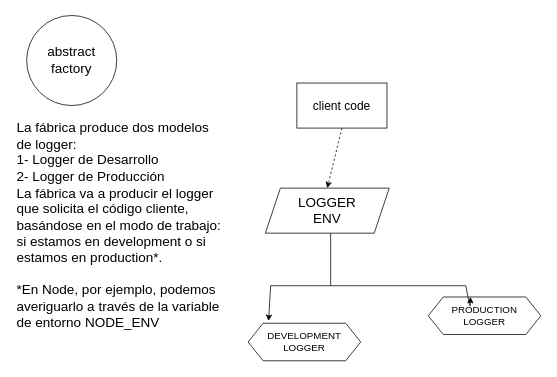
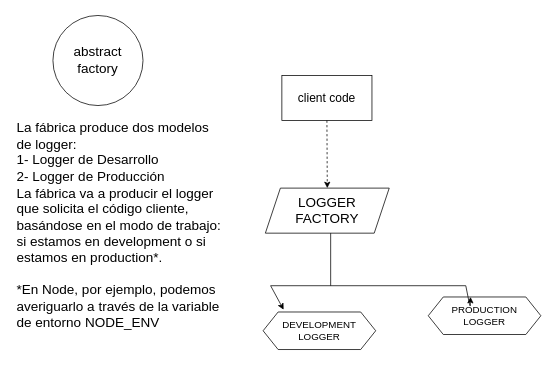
- <mxCell id="2" value="&lt;font style=&quot;font-size: 18px;&quot;&gt;abstract&lt;br style=&quot;font-size: 18px;&quot;&gt;factory&lt;/font&gt;" style="ellipse;whiteSpace=wrap;html=1;aspect=fixed;fontSize=18;" vertex="1" parent="1"><mxGeometry x="35" y="20" width="120" height="120" as="geometry" /></mxCell>
+ <mxCell id="2" value="&lt;font style=&quot;font-size: 18px;&quot;&gt;abstract&lt;br style=&quot;font-size: 18px;&quot;&gt;factory&lt;/font&gt;" style="ellipse;whiteSpace=wrap;html=1;aspect=fixed;fontSize=18;" vertex="1" parent="1"><mxGeometry x="70" y="20" width="120" height="120" as="geometry" /></mxCell>
- <mxCell id="3" value="client code" style="rounded=0;whiteSpace=wrap;html=1;fontSize=16;" vertex="1" parent="1"><mxGeometry x="395" y="110" width="120" height="60" as="geometry" /></mxCell>
+ <mxCell id="3" value="client code" style="rounded=0;whiteSpace=wrap;html=1;fontSize=16;" vertex="1" parent="1"><mxGeometry x="375" y="100" width="120" height="60" as="geometry" /></mxCell>
- <mxCell id="4" value="LOGGER&lt;br&gt;ENV" style="shape=parallelogram;perimeter=parallelogramPerimeter;whiteSpace=wrap;html=1;fixedSize=1;fontSize=18;" vertex="1" parent="1"><mxGeometry x="353" y="250" width="165" height="60" as="geometry" /></mxCell>
+ <mxCell id="4" value="LOGGER&lt;br&gt;FACTORY" style="shape=parallelogram;perimeter=parallelogramPerimeter;whiteSpace=wrap;html=1;fixedSize=1;fontSize=18;" vertex="1" parent="1"><mxGeometry x="353" y="250" width="165" height="60" as="geometry" /></mxCell>
- <mxCell id="7" value="DEVELOPMENT&lt;br style=&quot;font-size: 13px;&quot;&gt;LOGGER" style="shape=hexagon;perimeter=hexagonPerimeter2;whiteSpace=wrap;html=1;fixedSize=1;fontSize=13;" vertex="1" parent="1"><mxGeometry x="330" y="430" width="150" height="50" as="geometry" /></mxCell>
+ <mxCell id="7" value="DEVELOPMENT&lt;br style=&quot;font-size: 13px;&quot;&gt;LOGGER" style="shape=hexagon;perimeter=hexagonPerimeter2;whiteSpace=wrap;html=1;fixedSize=1;fontSize=13;" vertex="1" parent="1"><mxGeometry x="350" y="415" width="150" height="50" as="geometry" /></mxCell>
